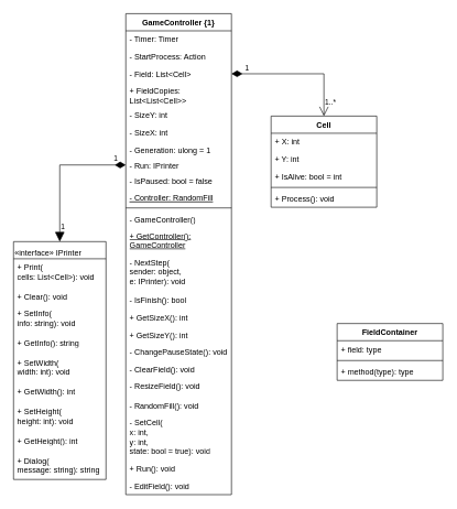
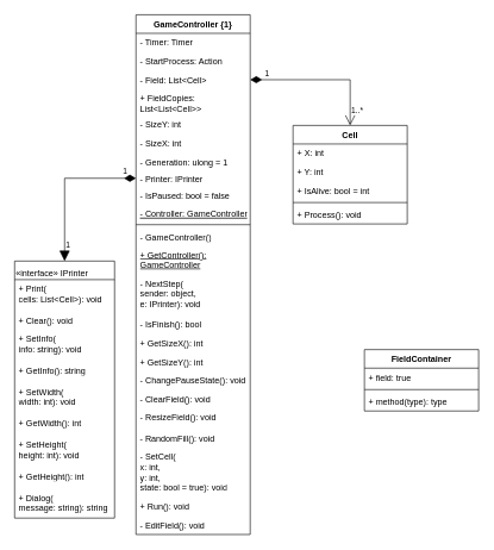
- <mxCell id="16" value="- Run: IPrinter" style="text;strokeColor=none;fillColor=none;align=left;verticalAlign=top;spacingLeft=4;spacingRight=4;overflow=hidden;rotatable=0;points=[[0,0.5],[1,0.5]];portConstraint=eastwest;" parent="8" vertex="1"><mxGeometry y="217" width="160" height="24" as="geometry" /></mxCell>
+ <mxCell id="16" value="- Printer: IPrinter" style="text;strokeColor=none;fillColor=none;align=left;verticalAlign=top;spacingLeft=4;spacingRight=4;overflow=hidden;rotatable=0;points=[[0,0.5],[1,0.5]];portConstraint=eastwest;" parent="8" vertex="1"><mxGeometry y="217" width="160" height="24" as="geometry" /></mxCell>
- <mxCell id="18" value="- Controller: RandomFill" style="text;strokeColor=none;fillColor=none;align=left;verticalAlign=top;spacingLeft=4;spacingRight=4;overflow=hidden;rotatable=0;points=[[0,0.5],[1,0.5]];portConstraint=eastwest;fontStyle=4" parent="8" vertex="1"><mxGeometry y="265" width="160" height="25" as="geometry" /></mxCell>
+ <mxCell id="18" value="- Controller: GameController" style="text;strokeColor=none;fillColor=none;align=left;verticalAlign=top;spacingLeft=4;spacingRight=4;overflow=hidden;rotatable=0;points=[[0,0.5],[1,0.5]];portConstraint=eastwest;fontStyle=4" parent="8" vertex="1"><mxGeometry y="265" width="160" height="25" as="geometry" /></mxCell>
- <mxCell id="48" value="+ field: type" style="text;strokeColor=none;fillColor=none;align=left;verticalAlign=top;spacingLeft=4;spacingRight=4;overflow=hidden;rotatable=0;points=[[0,0.5],[1,0.5]];portConstraint=eastwest;" vertex="1" parent="47"><mxGeometry y="26" width="160" height="26" as="geometry" /></mxCell>
+ <mxCell id="48" value="+ field: true" style="text;strokeColor=none;fillColor=none;align=left;verticalAlign=top;spacingLeft=4;spacingRight=4;overflow=hidden;rotatable=0;points=[[0,0.5],[1,0.5]];portConstraint=eastwest;" vertex="1" parent="47"><mxGeometry y="26" width="160" height="26" as="geometry" /></mxCell>
